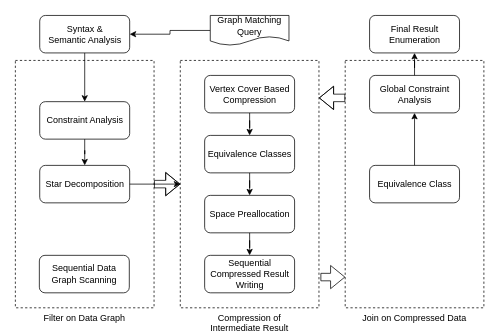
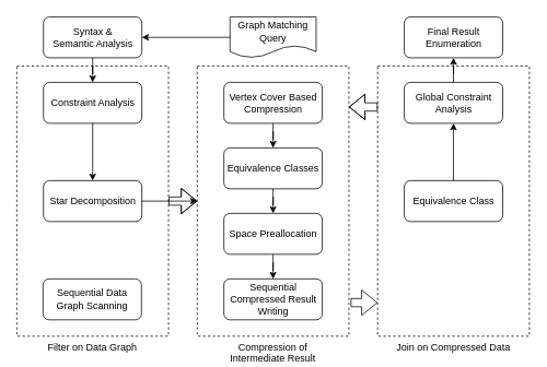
- <mxCell id="3" value="Graph Matching Query" style="shape=document;whiteSpace=wrap;html=1;boundedLbl=1;" parent="1" vertex="1"><mxGeometry x="280" y="20" width="105" height="40" as="geometry" /></mxCell>
+ <mxCell id="3" value="Graph Matching Query" style="shape=document;whiteSpace=wrap;html=1;boundedLbl=1;" parent="1" vertex="1"><mxGeometry x="280" width="105" height="50" as="geometry" y="20" /></mxCell>
- <mxCell id="9" value="Constraint Analysis" style="rounded=1;whiteSpace=wrap;html=1;fillColor=none;" parent="1" vertex="1"><mxGeometry x="52.5" y="135" width="120" height="50" as="geometry" /></mxCell>
+ <mxCell id="9" value="Constraint Analysis" style="rounded=1;whiteSpace=wrap;html=1;fillColor=none;" parent="1" vertex="1"><mxGeometry x="52.5" y="100" width="120" height="50" as="geometry" /></mxCell>
